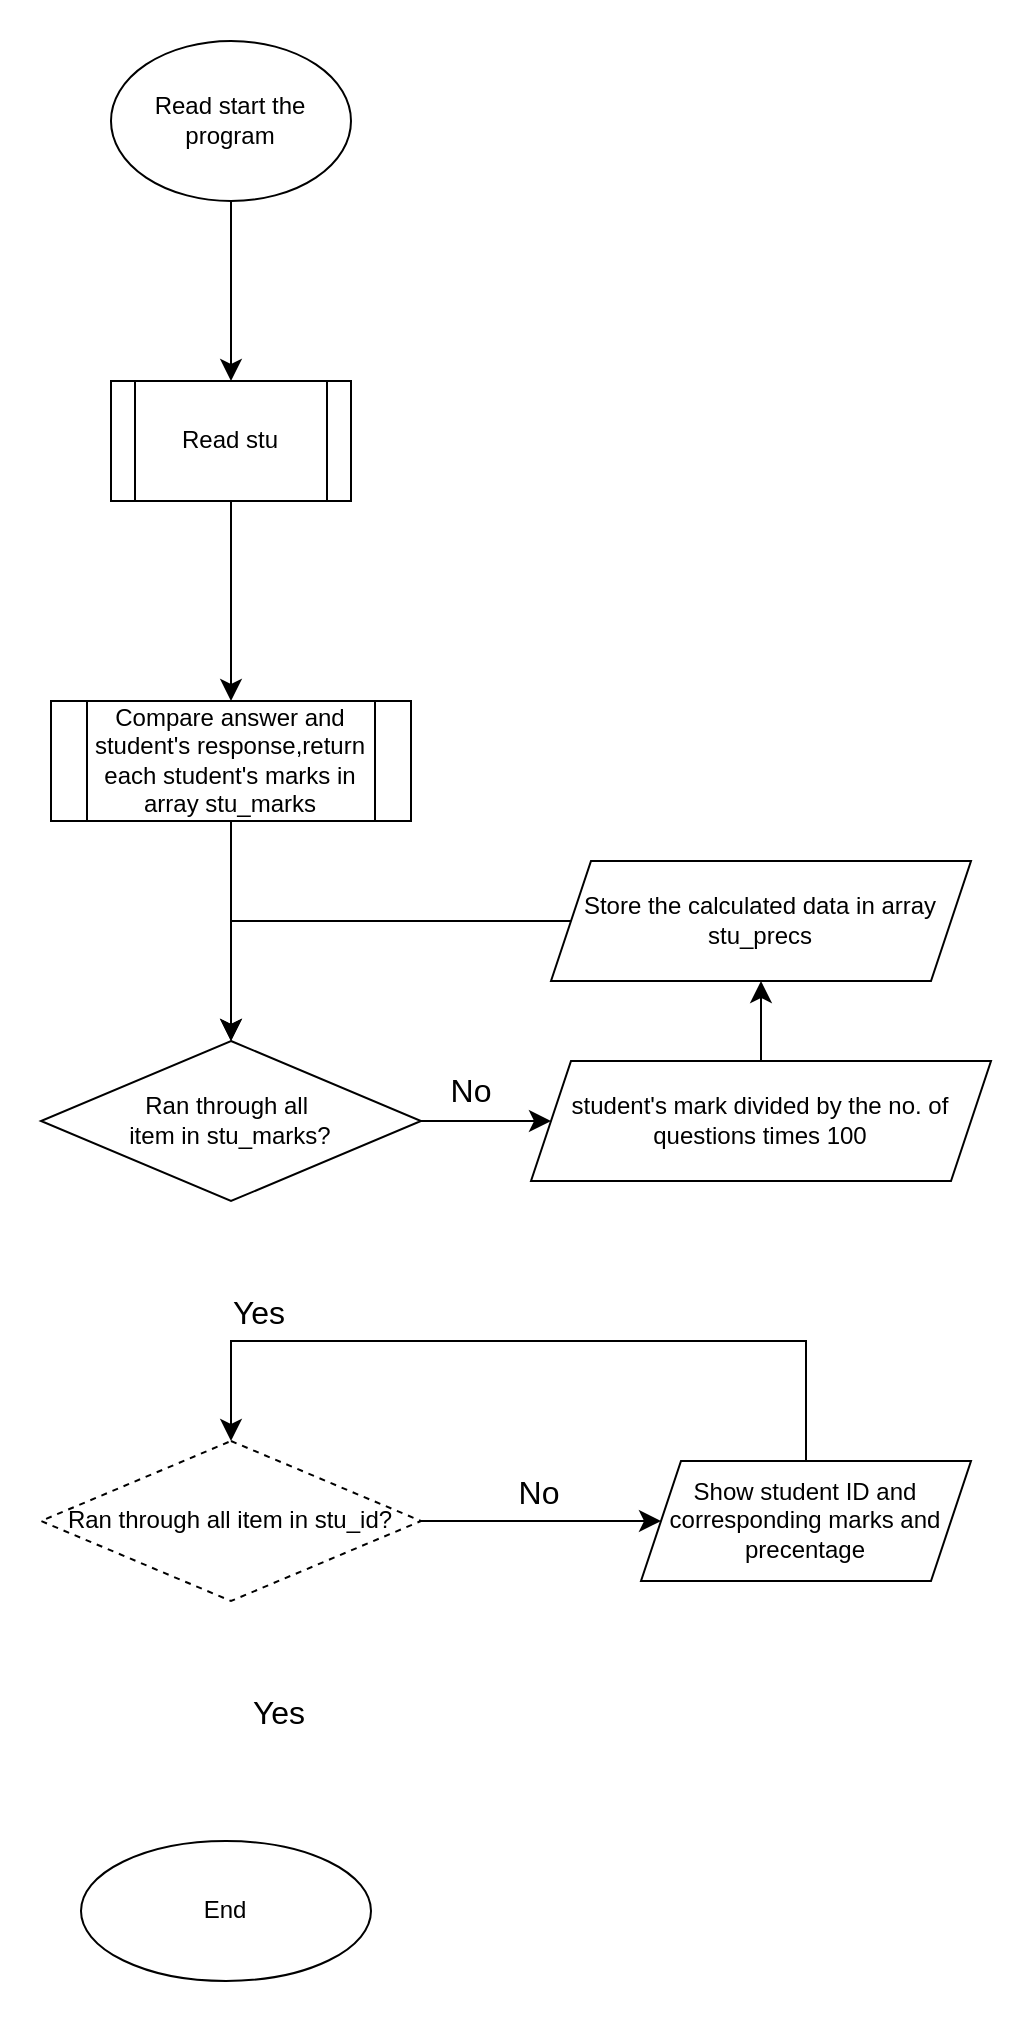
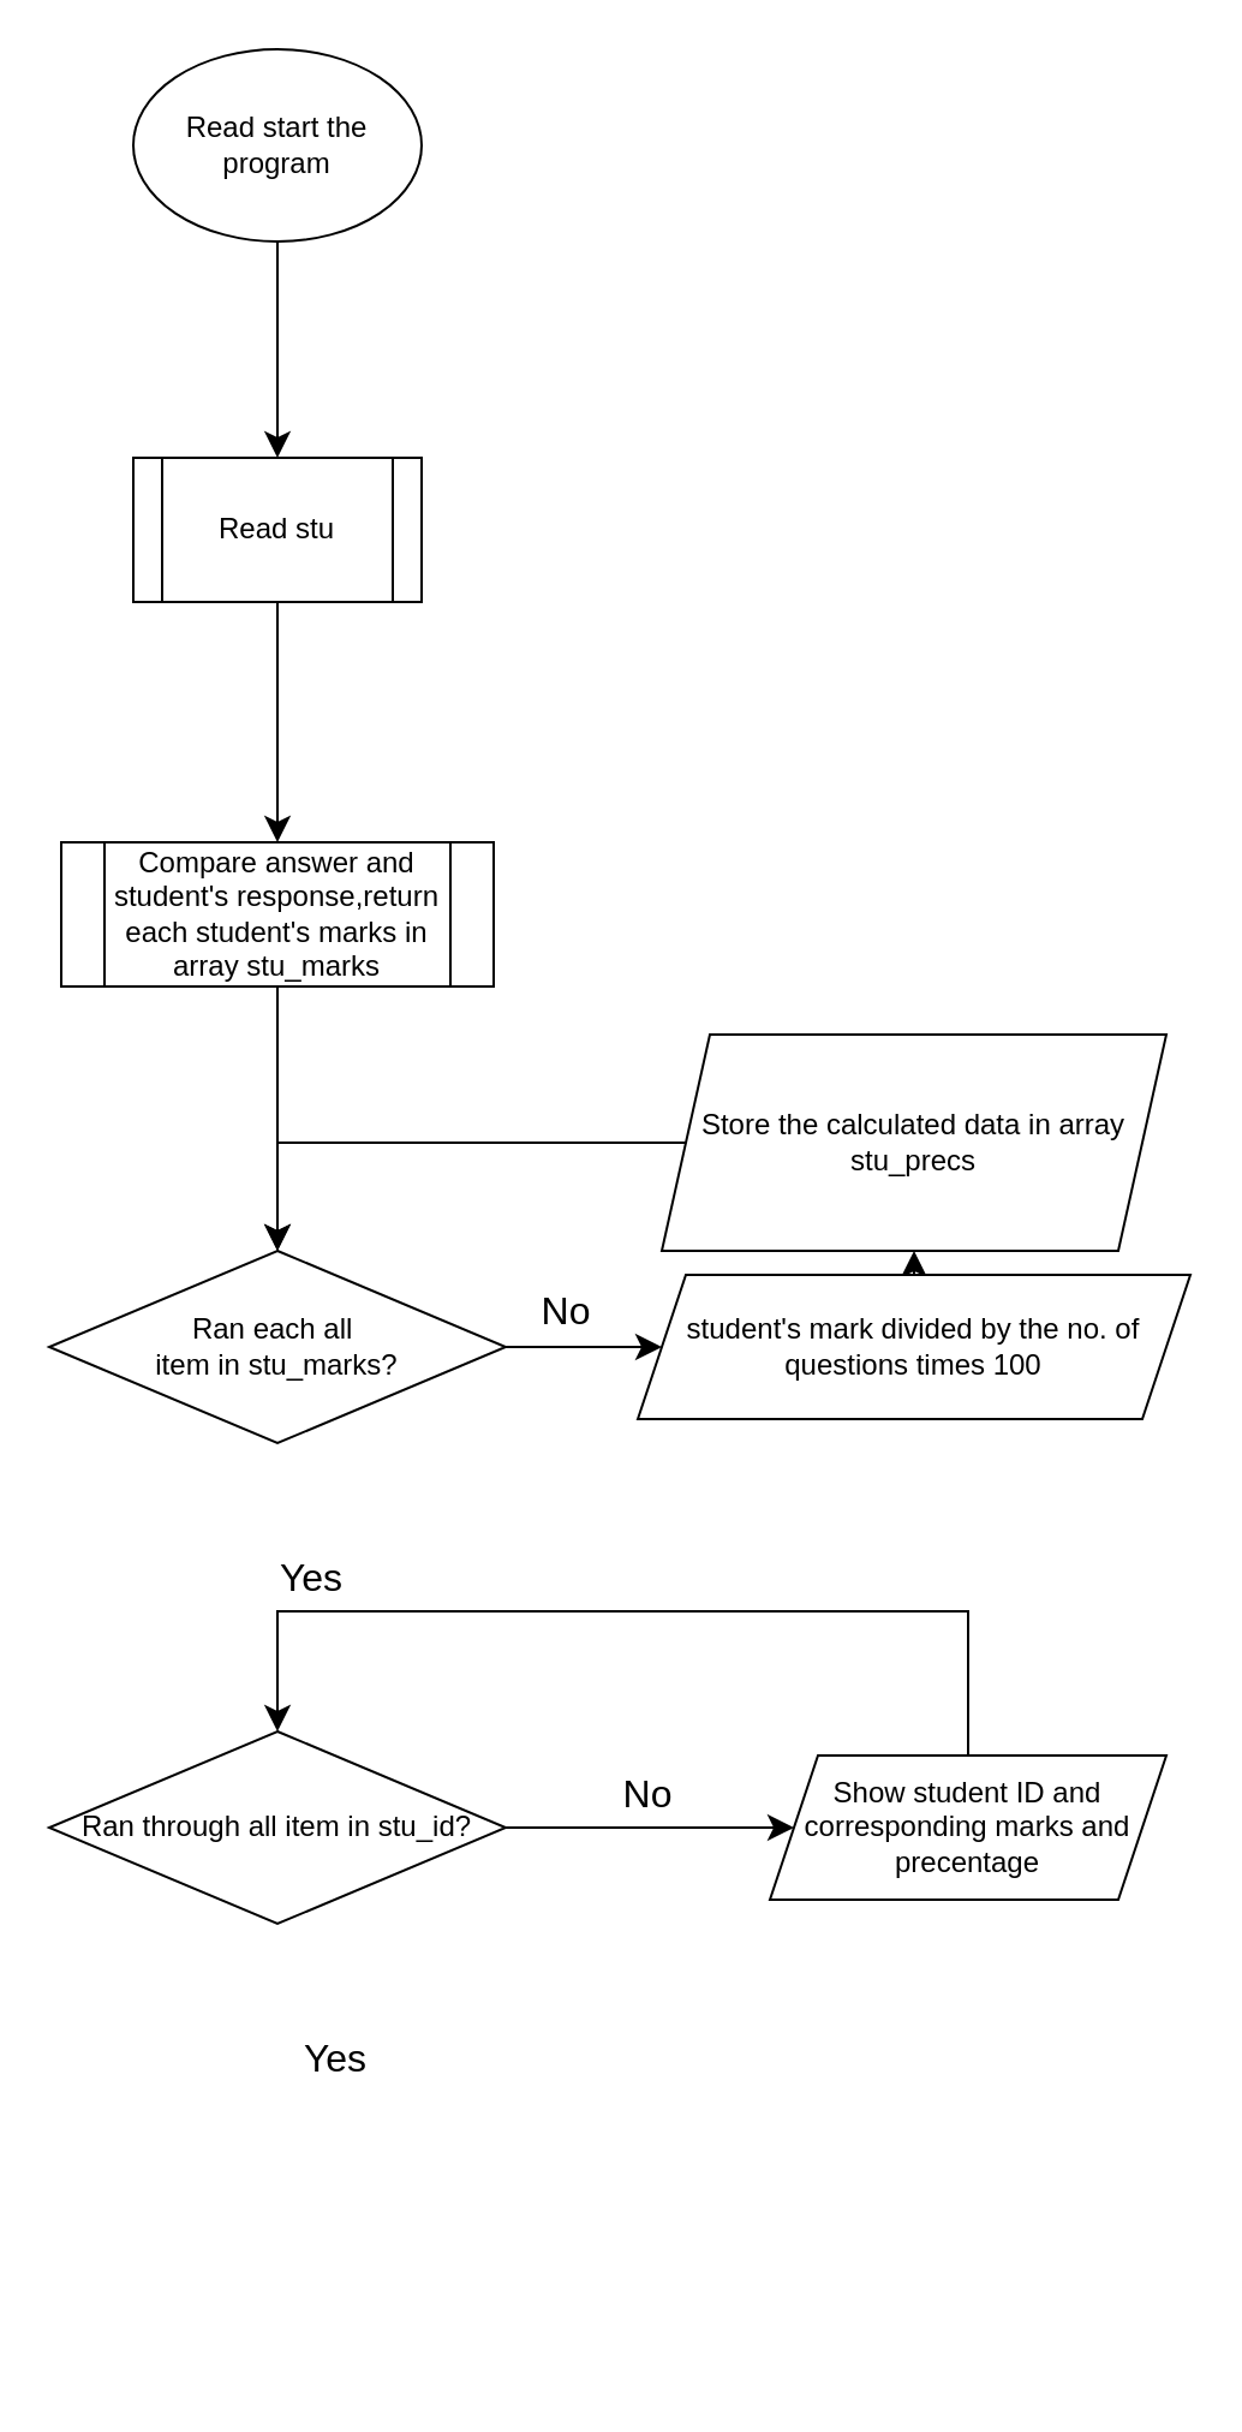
- <mxCell id="12" value="Store the calculated data in array stu_precs" style="shape=parallelogram;perimeter=parallelogramPerimeter;whiteSpace=wrap;html=1;fixedSize=1;" vertex="1" parent="1"><mxGeometry x="275" y="430" width="210" height="60" as="geometry" /></mxCell>
+ <mxCell id="12" value="Store the calculated data in array stu_precs" style="shape=parallelogram;perimeter=parallelogramPerimeter;whiteSpace=wrap;html=1;fixedSize=1;" vertex="1" parent="1"><mxGeometry x="275" y="430" width="210" height="90" as="geometry" /></mxCell>
- <mxCell id="9" value="Ran through all&amp;nbsp;&lt;div&gt;item in stu_marks?&lt;/div&gt;" style="rhombus;whiteSpace=wrap;html=1;" vertex="1" parent="1"><mxGeometry x="20" y="520" width="190" height="80" as="geometry" /></mxCell>
+ <mxCell id="9" value="Ran each all&amp;nbsp;&lt;div&gt;item in stu_marks?&lt;/div&gt;" style="rhombus;whiteSpace=wrap;html=1;" vertex="1" parent="1"><mxGeometry x="20" y="520" width="190" height="80" as="geometry" /></mxCell>
- <mxCell id="16" value="Ran through all item in stu_id?" style="rhombus;whiteSpace=wrap;html=1;dashed=1;" vertex="1" parent="1"><mxGeometry x="20" y="720" width="190" height="80" as="geometry" /></mxCell>
+ <mxCell id="16" value="Ran through all item in stu_id?" style="rhombus;whiteSpace=wrap;html=1;" vertex="1" parent="1"><mxGeometry x="20" y="720" width="190" height="80" as="geometry" /></mxCell>
- <mxCell id="21" value="End" style="ellipse;whiteSpace=wrap;html=1;" vertex="1" parent="1"><mxGeometry x="40" y="920" width="145" height="70" as="geometry" /></mxCell>
